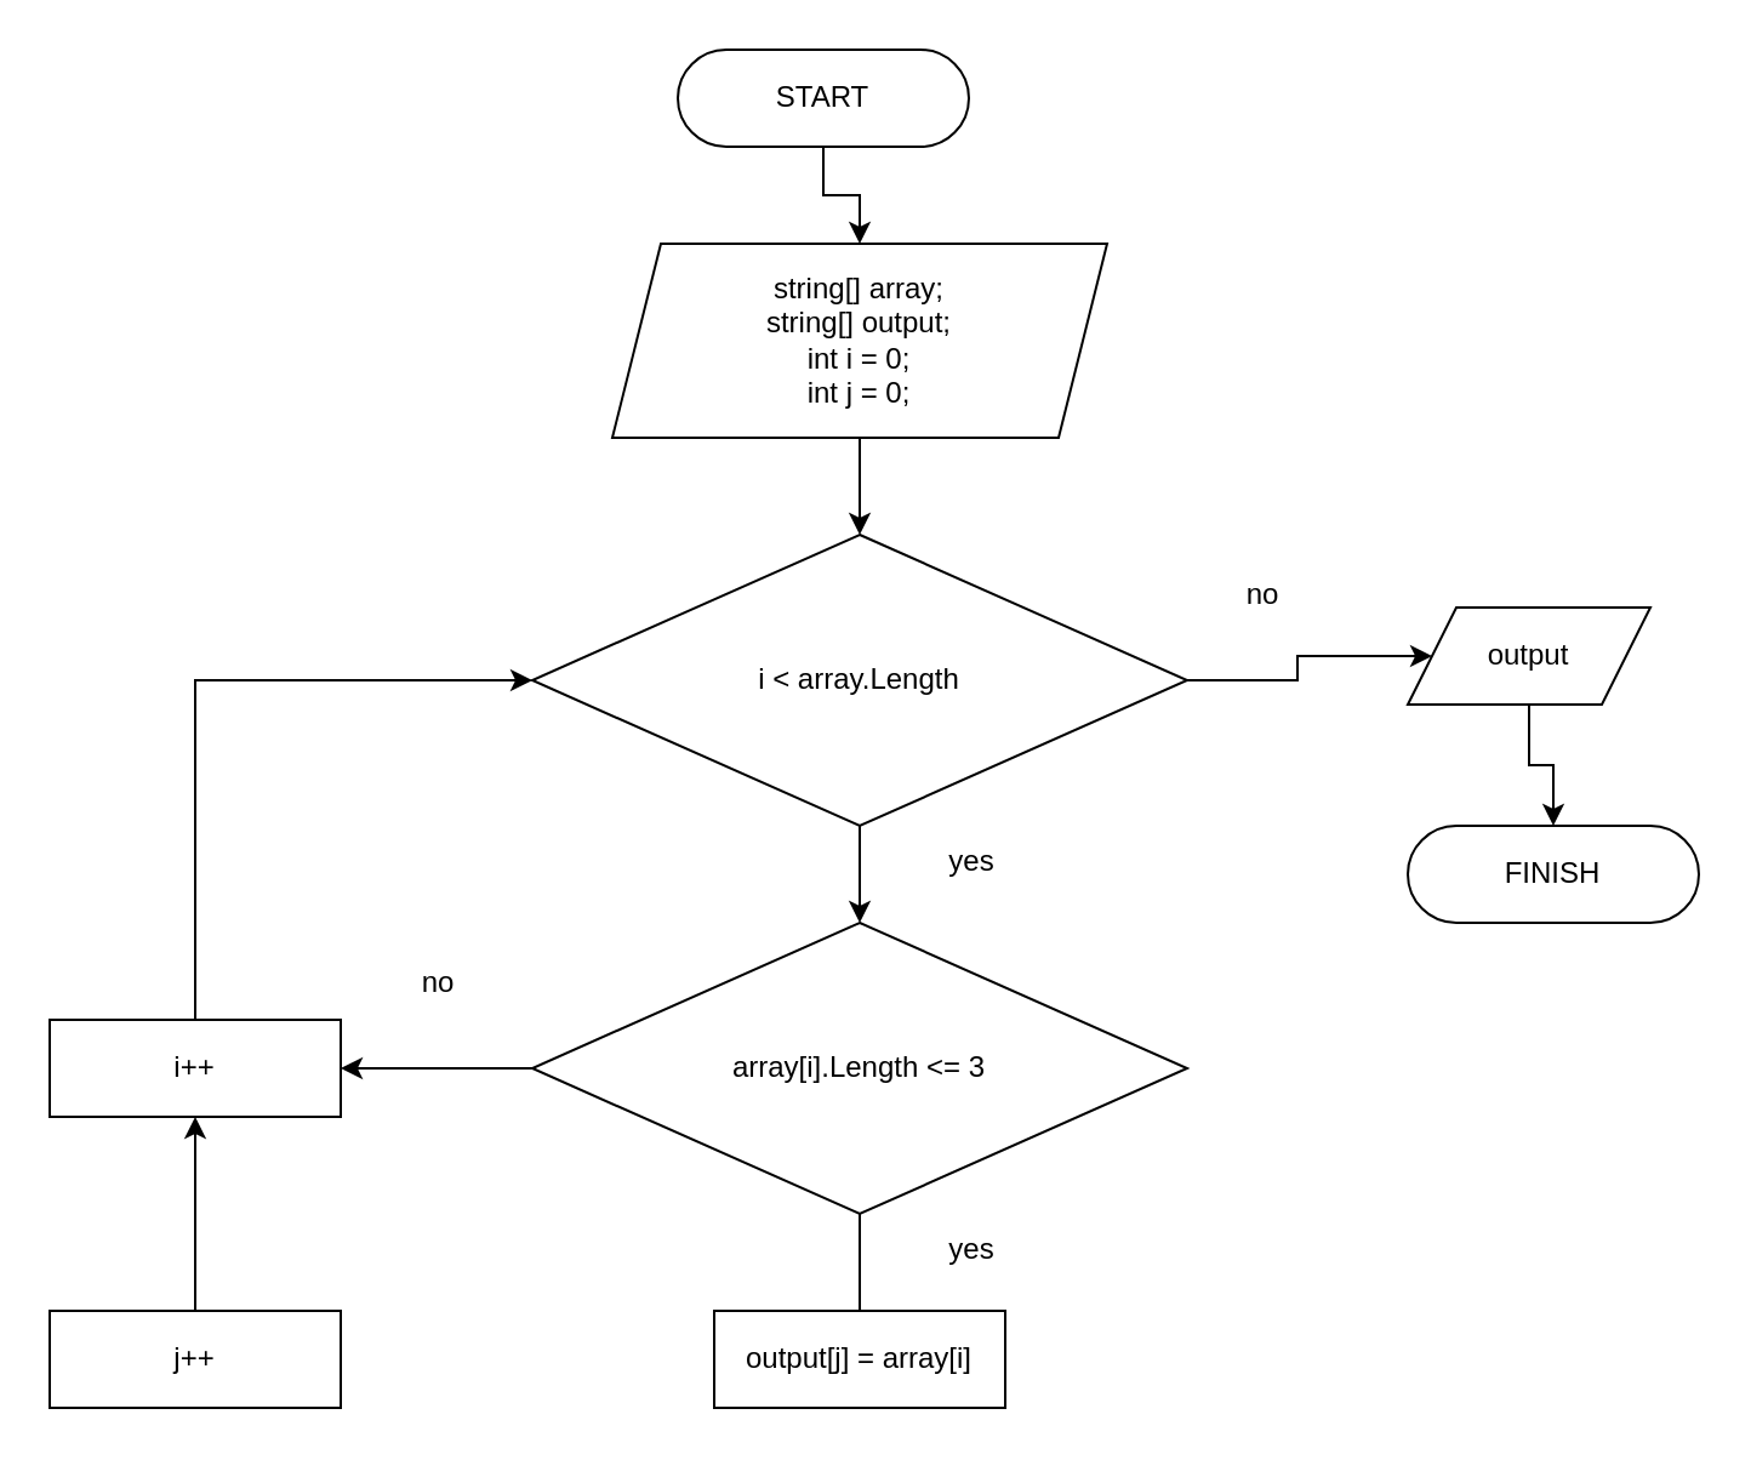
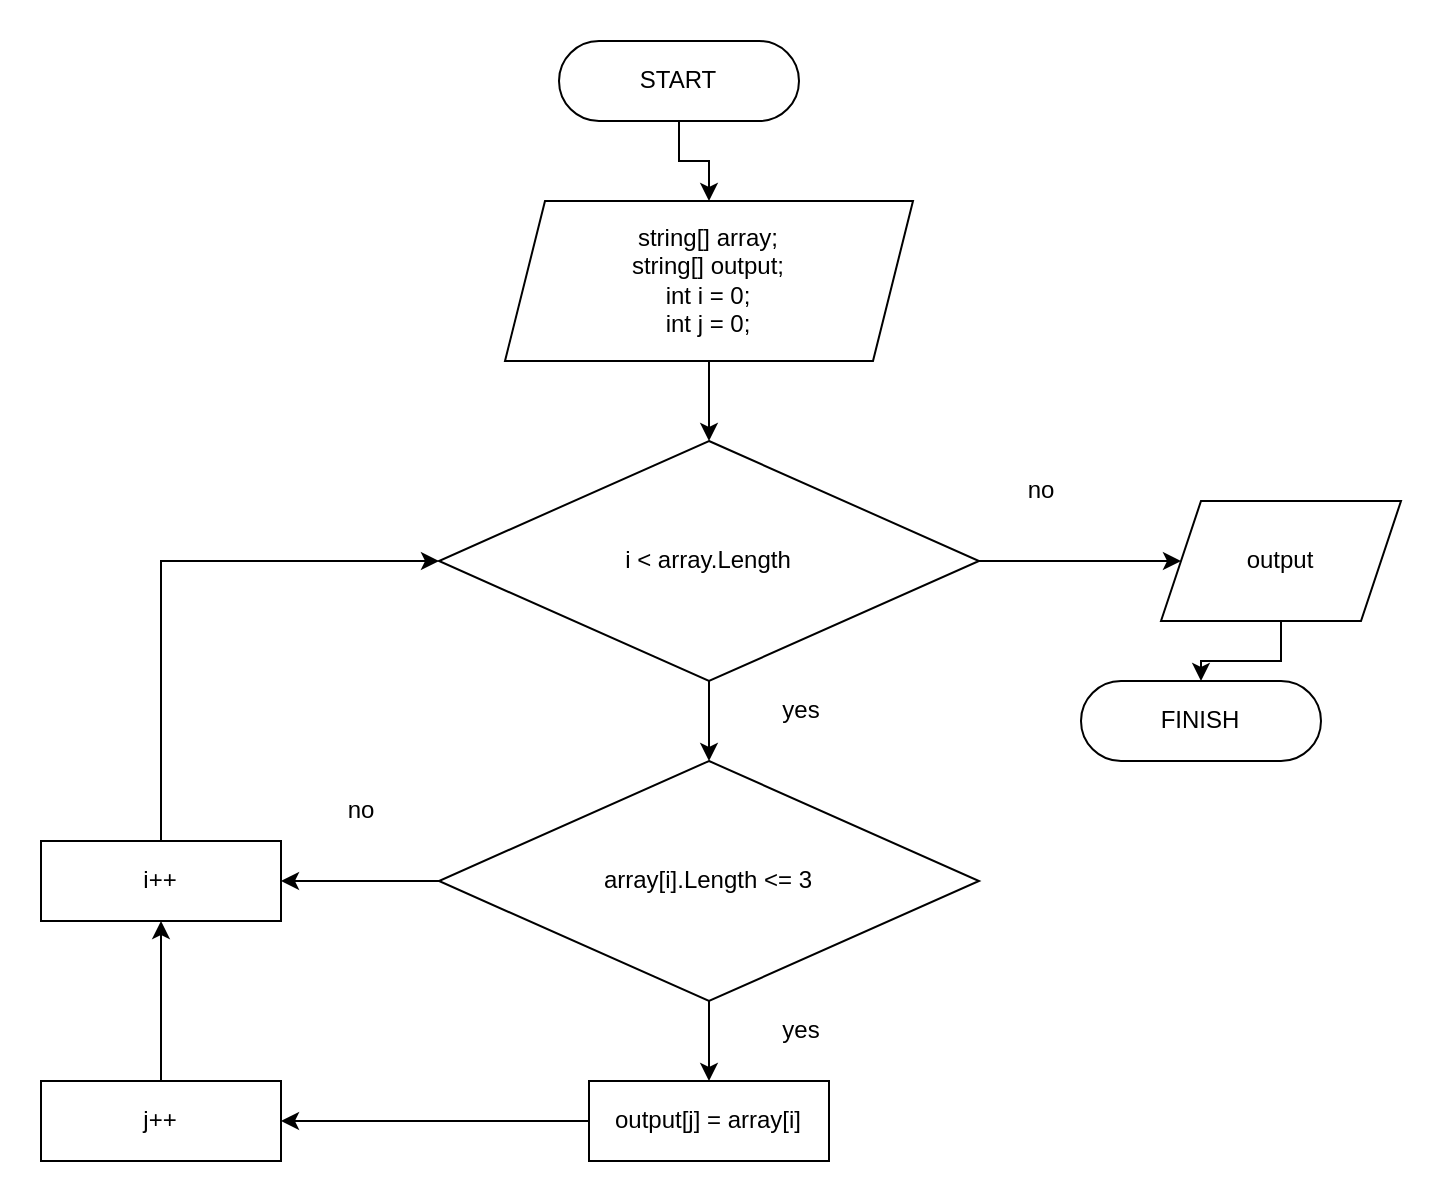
- <mxCell id="10" value="output" style="shape=parallelogram;perimeter=parallelogramPerimeter;whiteSpace=wrap;html=1;fixedSize=1;" vertex="1" parent="1"><mxGeometry x="580" y="250" width="100" height="40" as="geometry" /></mxCell>
+ <mxCell id="10" value="output" style="shape=parallelogram;perimeter=parallelogramPerimeter;whiteSpace=wrap;html=1;fixedSize=1;" vertex="1" parent="1"><mxGeometry x="580" y="250" width="120" height="60" as="geometry" /></mxCell>
- <mxCell id="11" value="FINISH" style="rounded=1;whiteSpace=wrap;html=1;arcSize=50;" vertex="1" parent="1"><mxGeometry x="580" y="340" width="120" height="40" as="geometry" /></mxCell>
+ <mxCell id="11" value="FINISH" style="rounded=1;whiteSpace=wrap;html=1;arcSize=50;" vertex="1" parent="1"><mxGeometry x="540" y="340" width="120" height="40" as="geometry" /></mxCell>
- <mxCell id="12" value="" style="edgeStyle=orthogonalEdgeStyle;rounded=0;orthogonalLoop=1;jettySize=auto;html=1;endArrow=none;" edge="1" parent="1" source="14" target="16"><mxGeometry relative="1" as="geometry" /></mxCell>
+ <mxCell id="12" value="" style="edgeStyle=orthogonalEdgeStyle;rounded=0;orthogonalLoop=1;jettySize=auto;html=1;" edge="1" parent="1" source="14" target="16"><mxGeometry relative="1" as="geometry" /></mxCell>
+ <mxCell id="15" style="edgeStyle=orthogonalEdgeStyle;rounded=0;orthogonalLoop=1;jettySize=auto;html=1;entryX=1;entryY=0.5;entryDx=0;entryDy=0;" edge="1" parent="1" source="16" target="18"><mxGeometry relative="1" as="geometry" /></mxCell>
